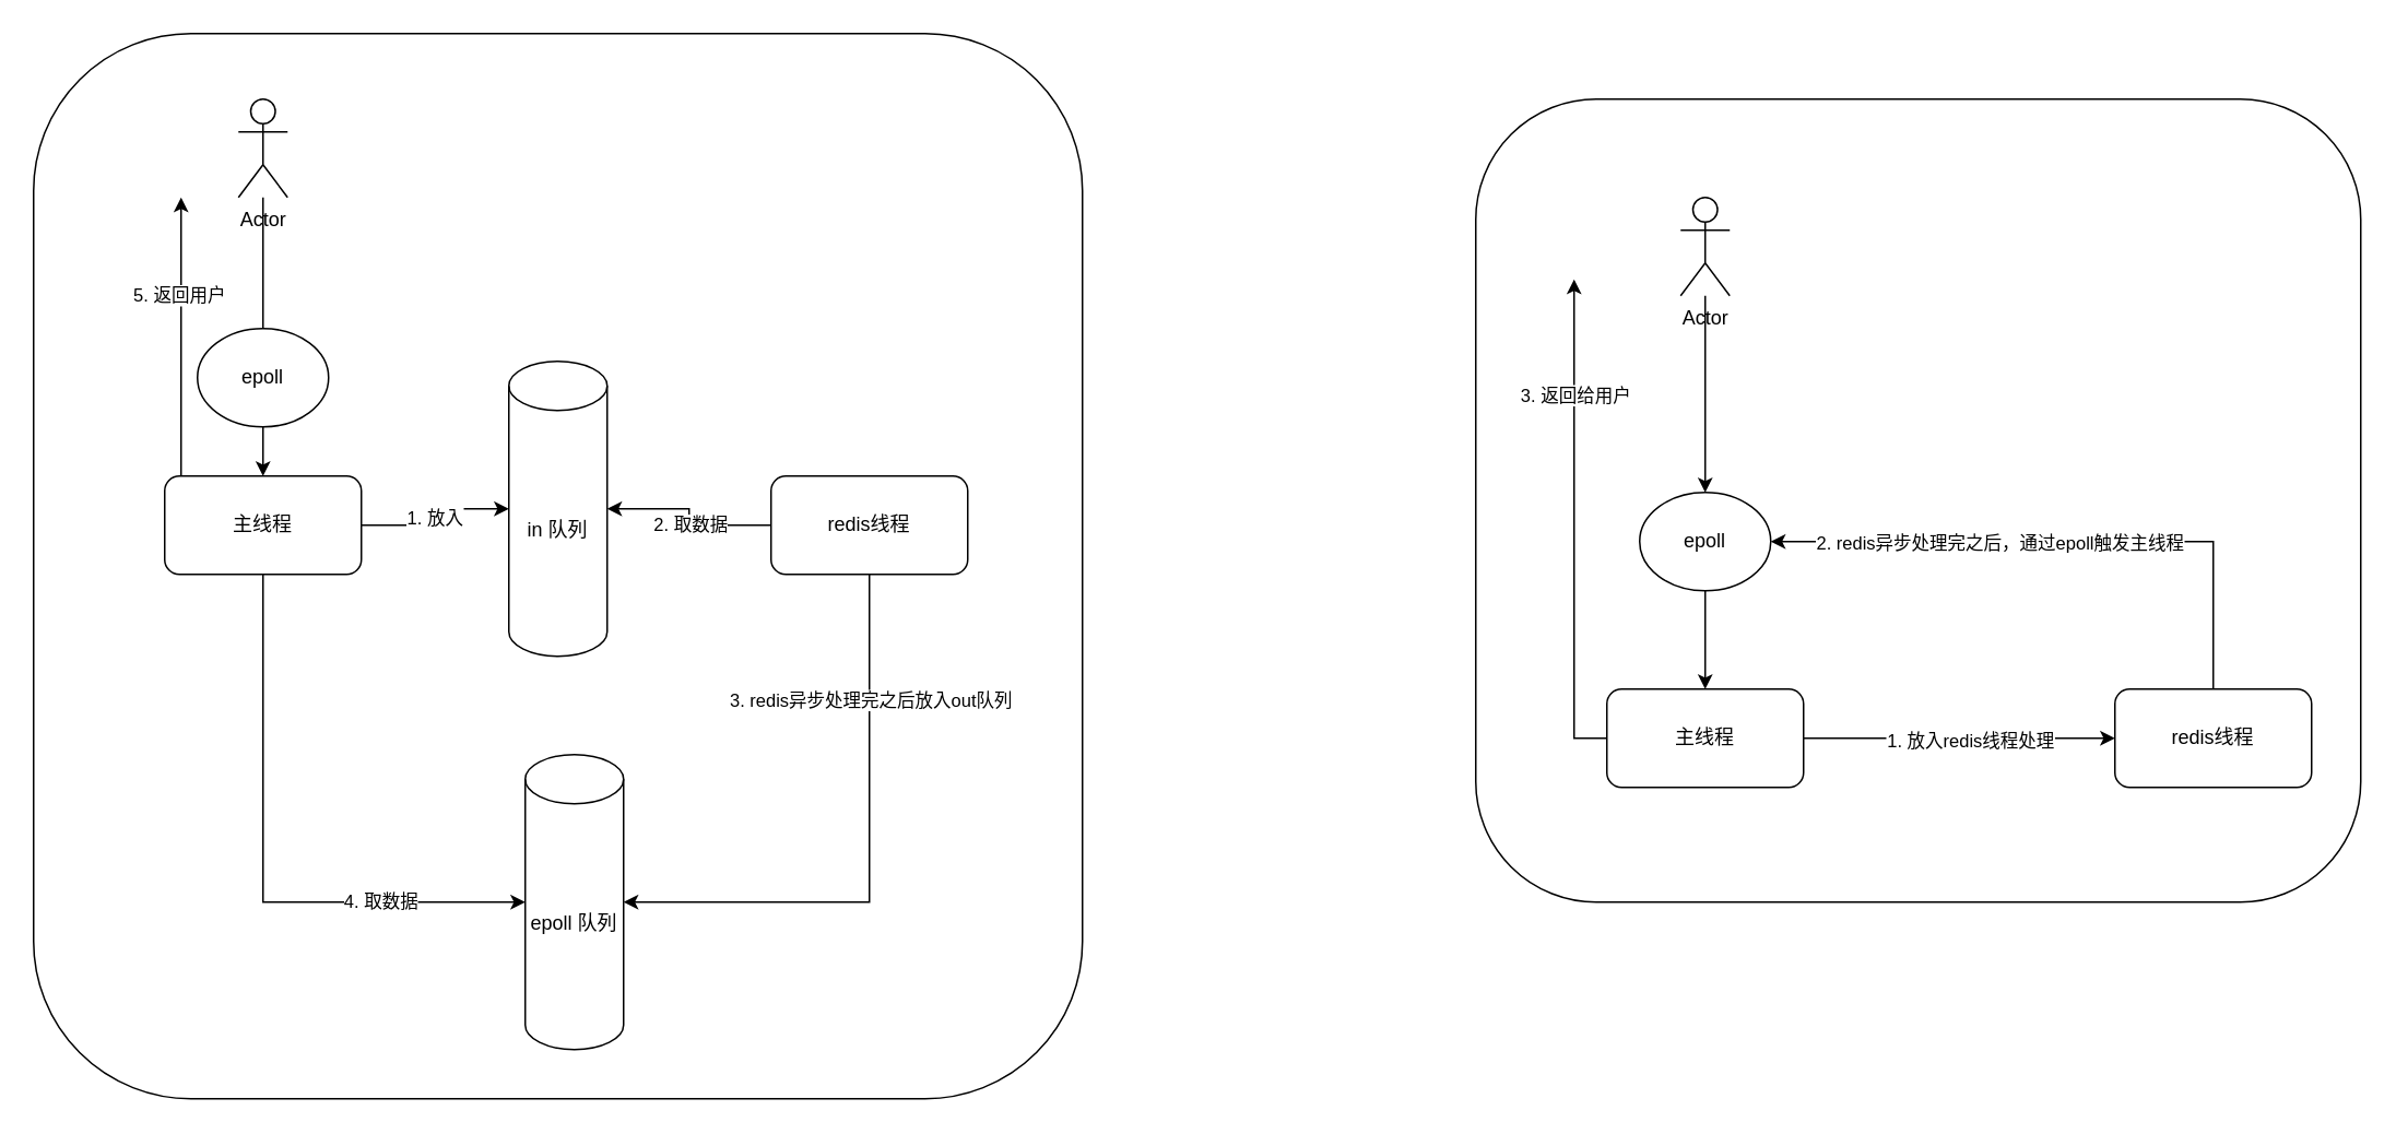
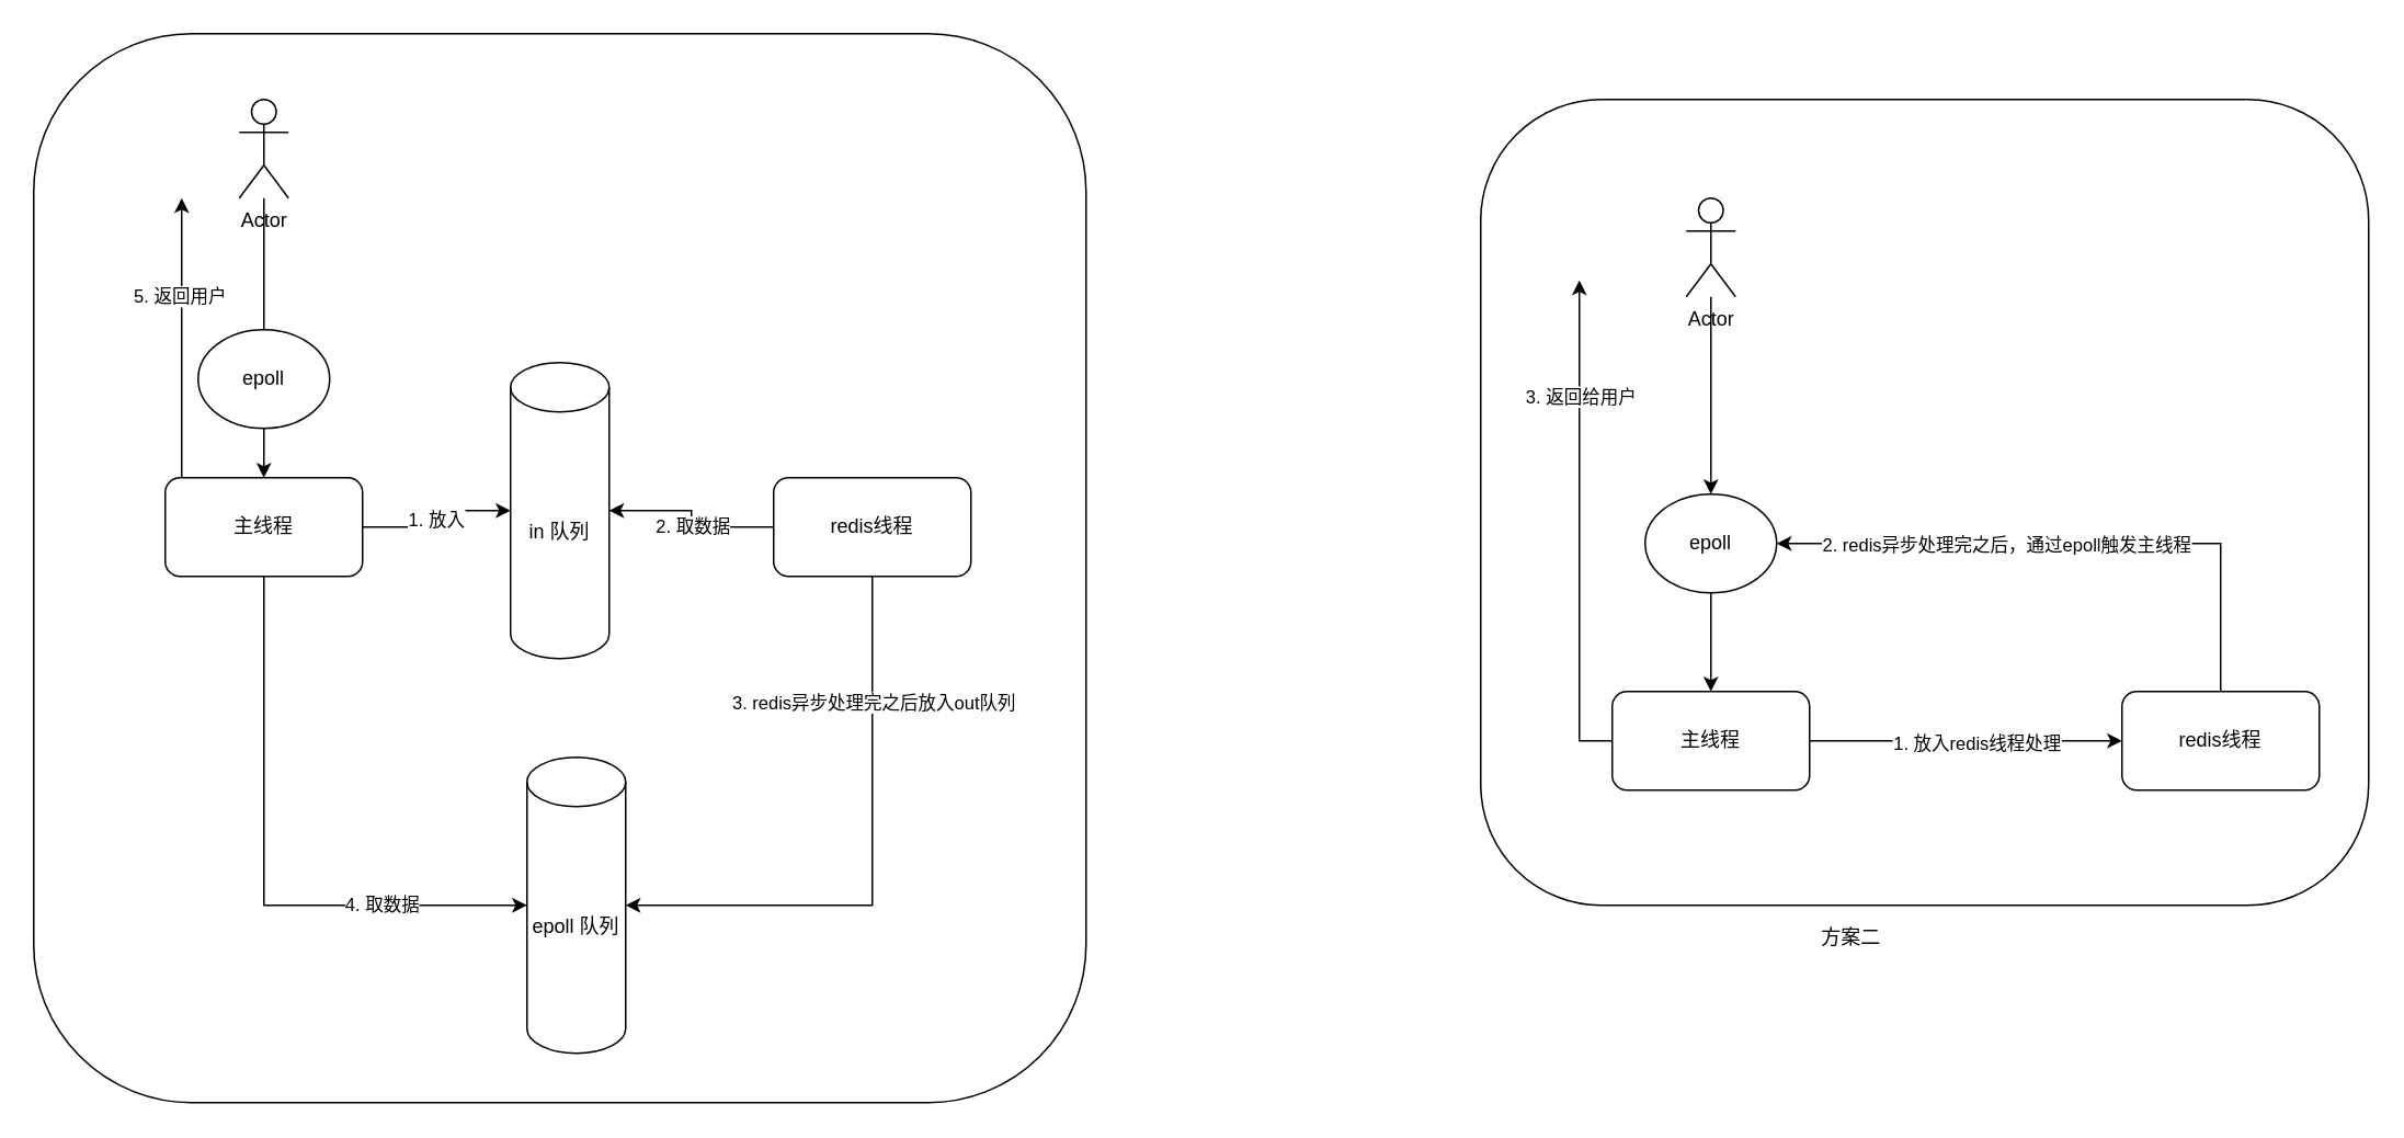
+ <mxCell id="32" value="方案二" style="text;html=1;align=center;verticalAlign=middle;resizable=0;points=[];autosize=1;strokeColor=none;" vertex="1" parent="1"><mxGeometry x="1100" y="560" width="50" height="20" as="geometry" /></mxCell>
